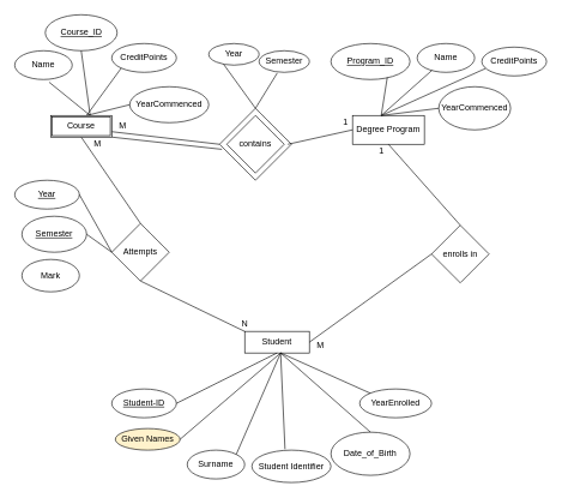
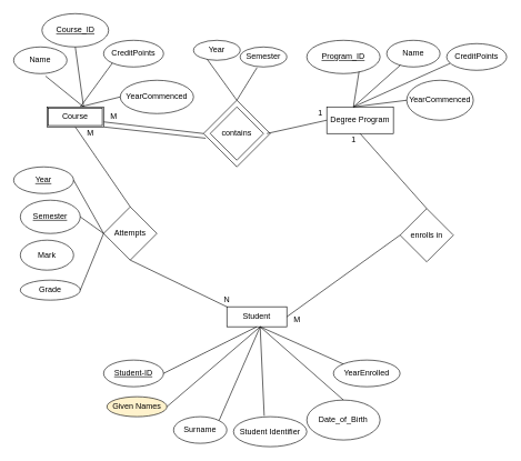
+ <mxCell id="39" value="" style="endArrow=none;html=1;rounded=0;entryX=0;entryY=0.5;entryDx=0;entryDy=0;exitX=1;exitY=0.5;exitDx=0;exitDy=0;" parent="1" source="37" target="31" edge="1"><mxGeometry width="50" height="50" relative="1" as="geometry"><mxPoint x="240" y="440" as="sourcePoint" /><mxPoint x="290" y="390" as="targetPoint" /></mxGeometry></mxCell>
+ <mxCell id="37" value="Grade" style="ellipse;whiteSpace=wrap;html=1;" parent="1" vertex="1"><mxGeometry x="30" y="420" width="90" height="30" as="geometry" /></mxCell>
